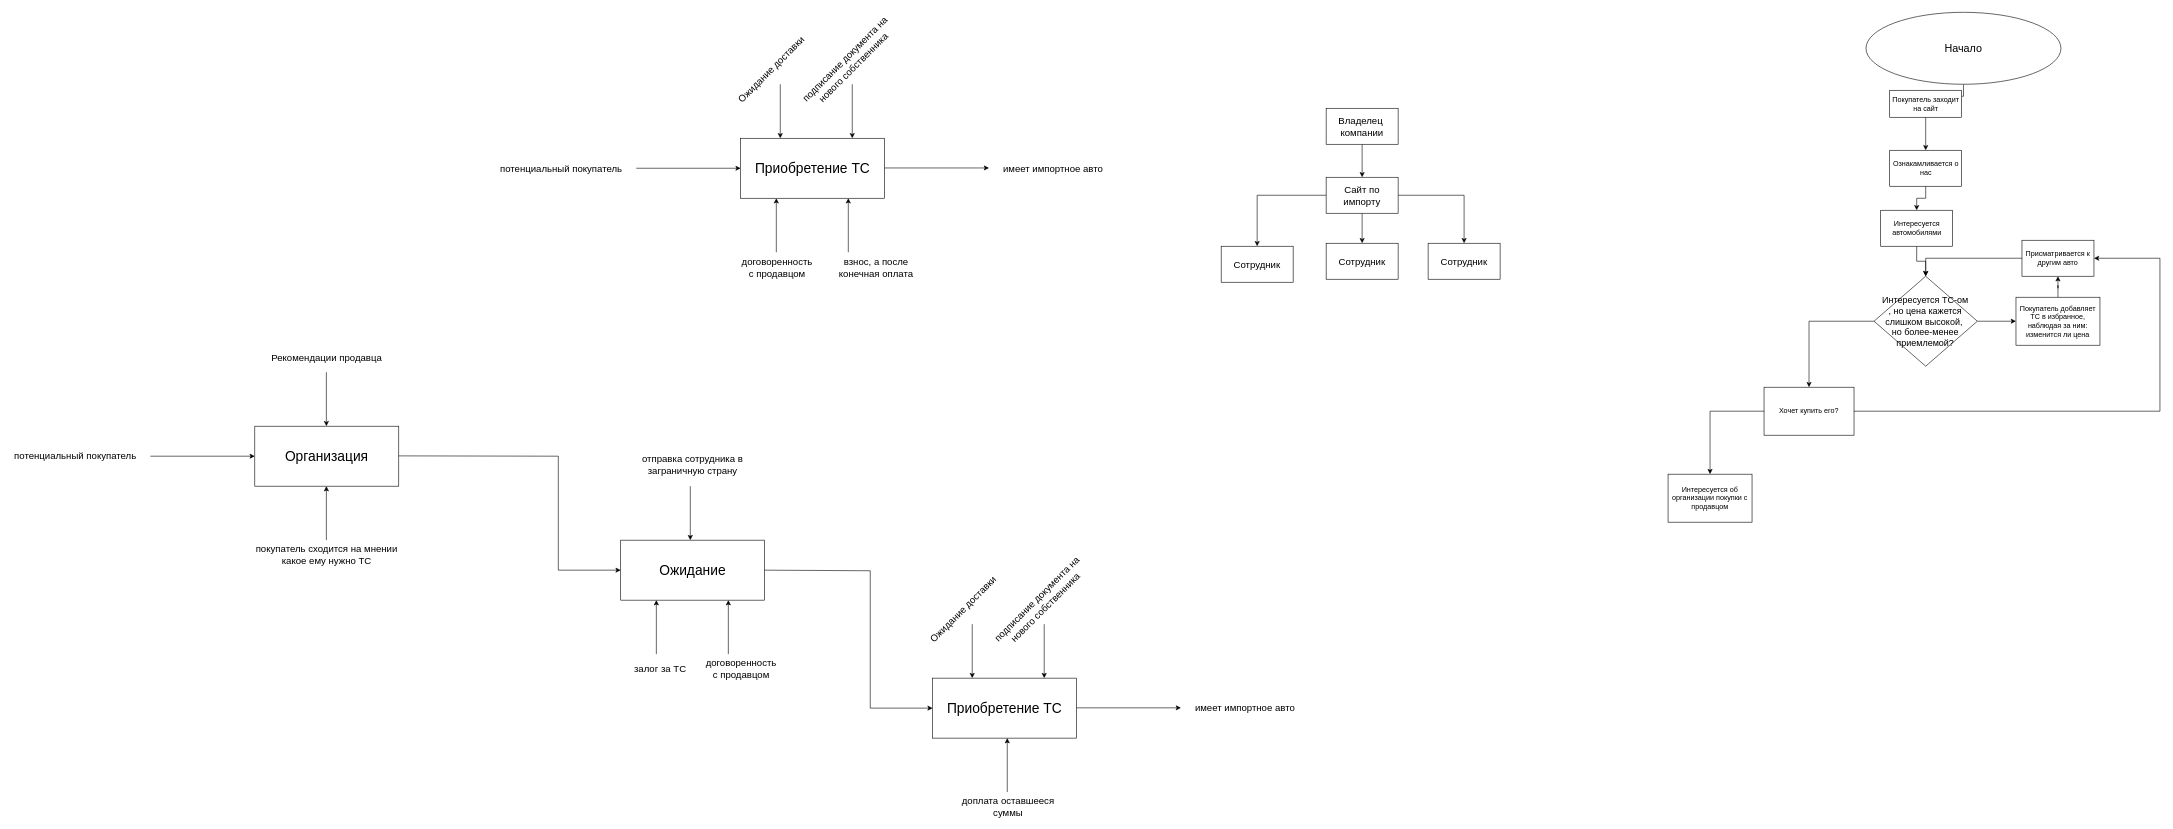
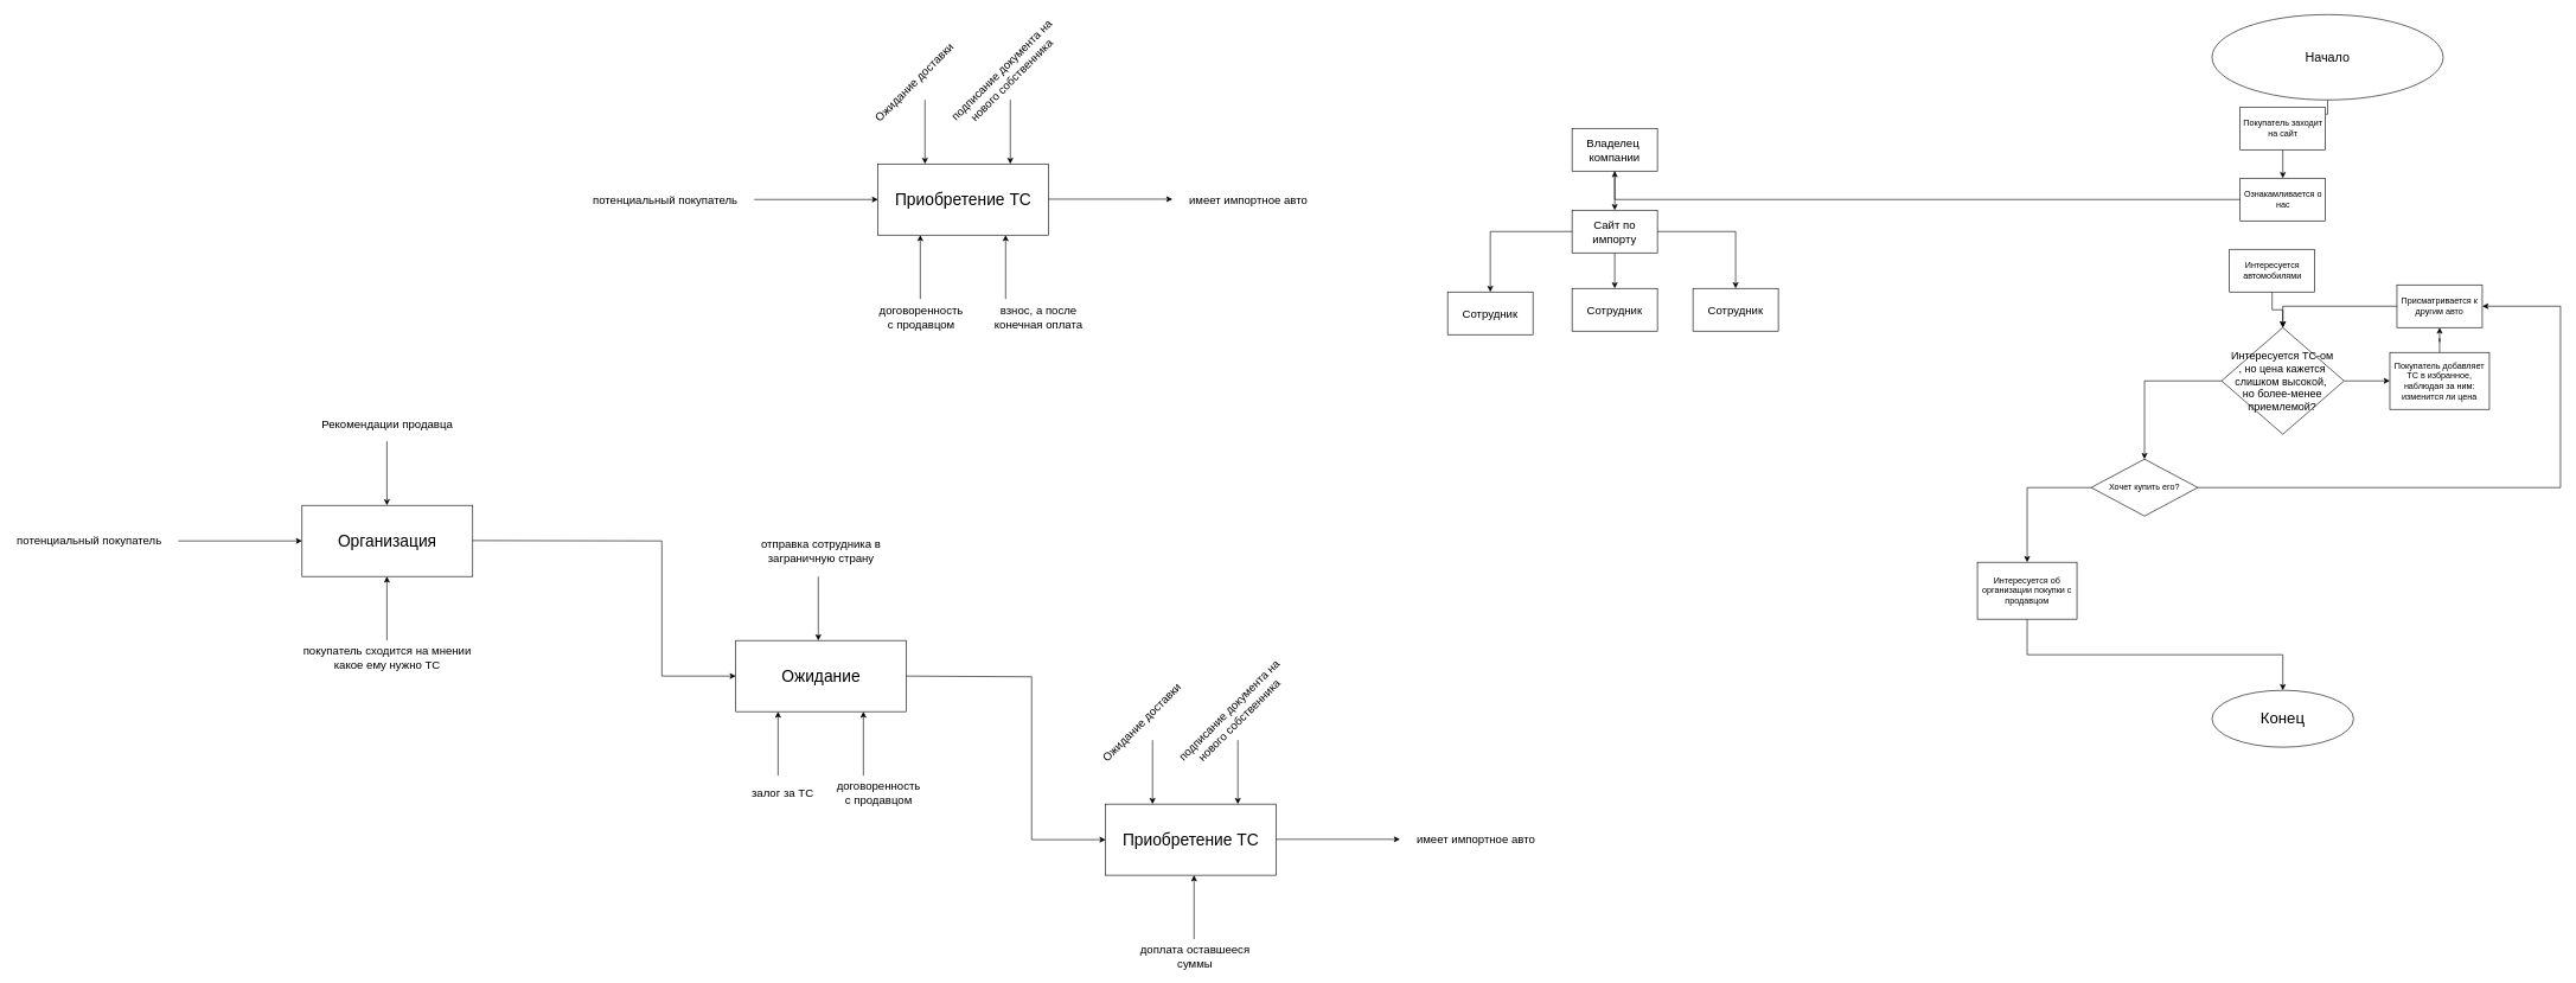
- <mxCell id="44" value="Покупатель заходит на сайт" style="rounded=0;whiteSpace=wrap;html=1;" parent="1" vertex="1"><mxGeometry x="3149.5" y="150" width="120" height="45" as="geometry" /></mxCell>
+ <mxCell id="44" value="Покупатель заходит на сайт" style="rounded=0;whiteSpace=wrap;html=1;" parent="1" vertex="1"><mxGeometry x="3149.5" y="150" width="120" height="60" as="geometry" /></mxCell>
- <mxCell id="45" style="edgeStyle=orthogonalEdgeStyle;rounded=0;orthogonalLoop=1;jettySize=auto;html=1;entryX=0.5;entryY=0;entryDx=0;entryDy=0;" parent="1" source="46" target="48" edge="1"><mxGeometry relative="1" as="geometry" /></mxCell>
+ <mxCell id="45" style="edgeStyle=orthogonalEdgeStyle;rounded=0;orthogonalLoop=1;jettySize=auto;html=1;" parent="1" source="46" target="62" edge="1"><mxGeometry relative="1" as="geometry" /></mxCell>
- <mxCell id="58" value="Хочет купить его?" style="whiteSpace=wrap;html=1;rounded=0;" parent="1" vertex="1"><mxGeometry x="2940" y="645" width="150" height="80" as="geometry" /></mxCell>
+ <mxCell id="58" value="Хочет купить его?" style="rhombus;whiteSpace=wrap;html=1;" parent="1" vertex="1"><mxGeometry x="2940" y="645" width="150" height="80" as="geometry" /></mxCell>
+ <mxCell id="54" style="edgeStyle=orthogonalEdgeStyle;rounded=0;orthogonalLoop=1;jettySize=auto;html=1;entryX=0.5;entryY=0;entryDx=0;entryDy=0;" parent="1" source="55" target="42" edge="1"><mxGeometry relative="1" as="geometry"><Array as="points"><mxPoint x="2850" y="920" /><mxPoint x="3210" y="920" /></Array></mxGeometry></mxCell>
+ <mxCell id="42" value="Конец" style="ellipse;whiteSpace=wrap;html=1;fontSize=22;" parent="1" vertex="1"><mxGeometry x="3110" y="970" width="199" height="80" as="geometry" /></mxCell>
